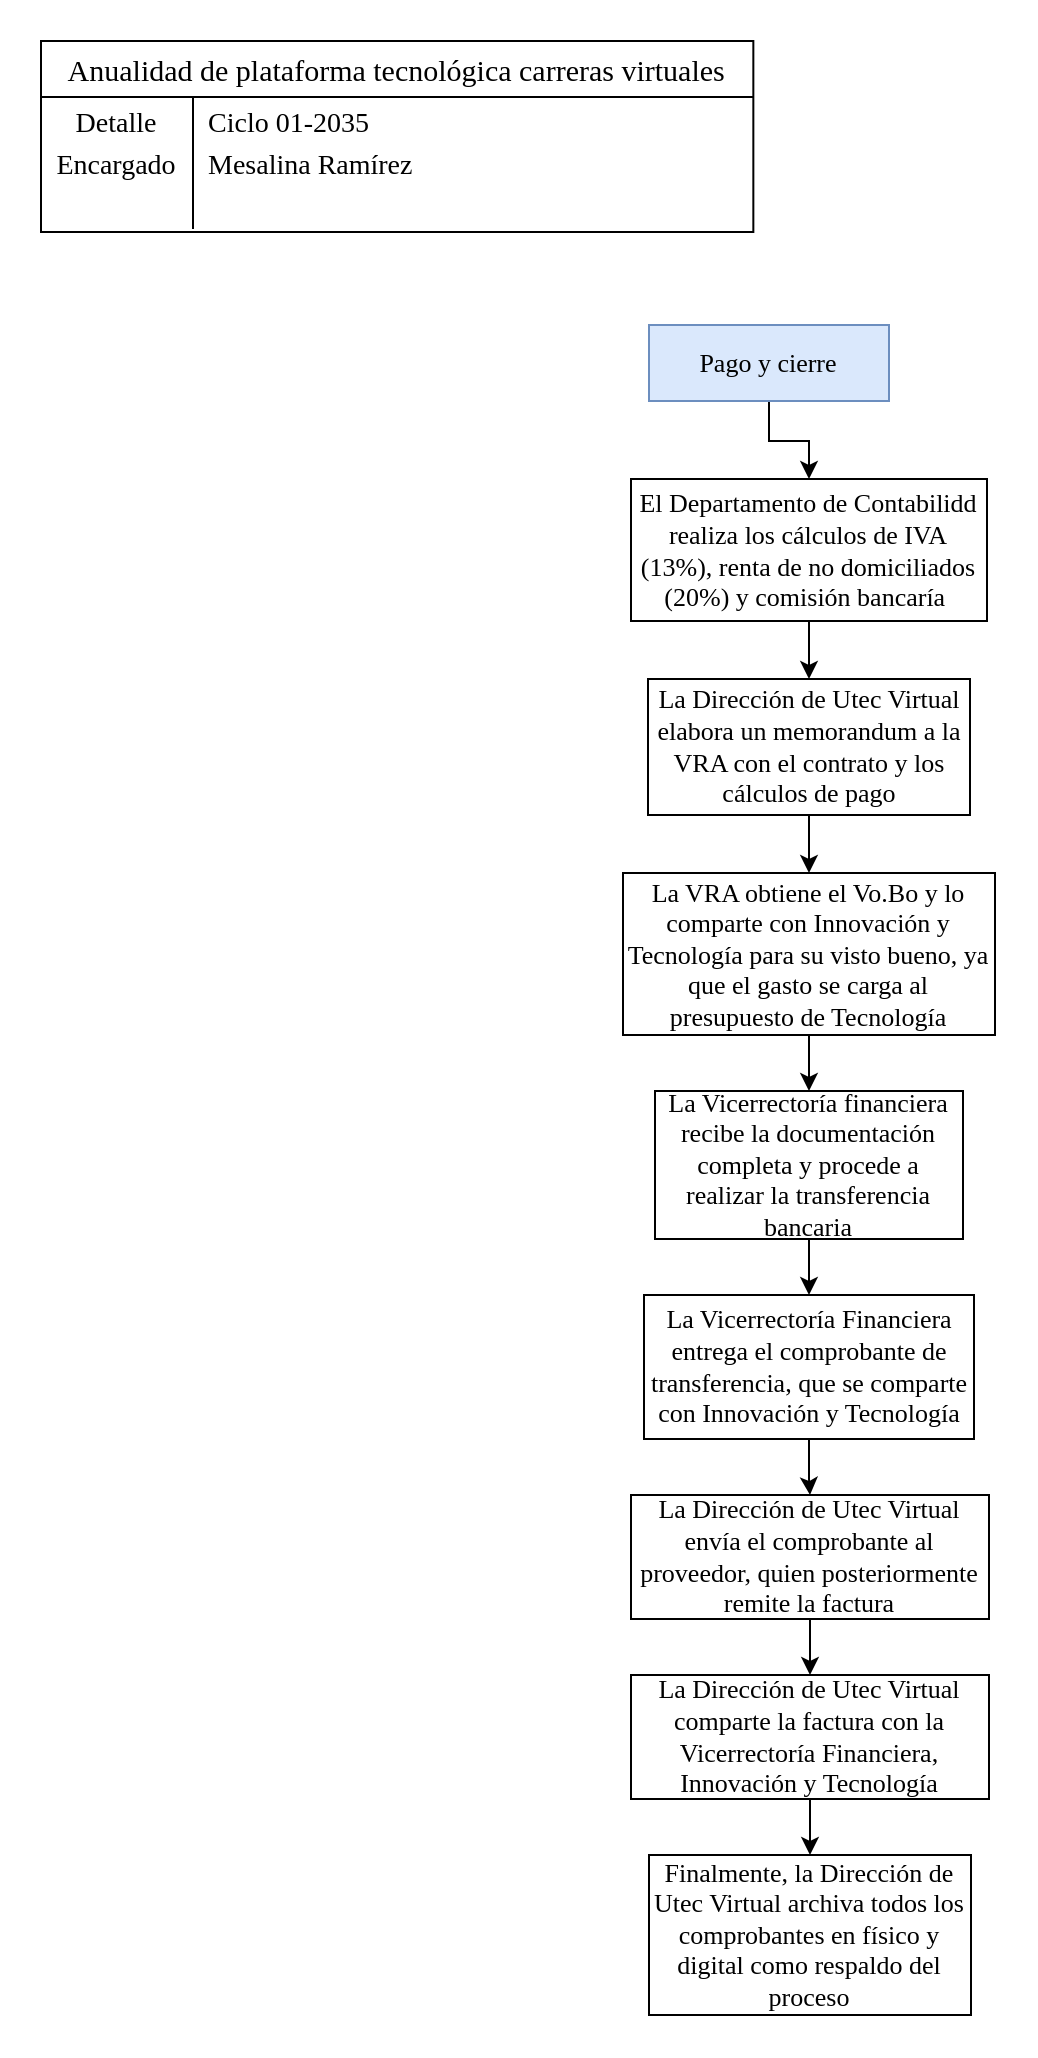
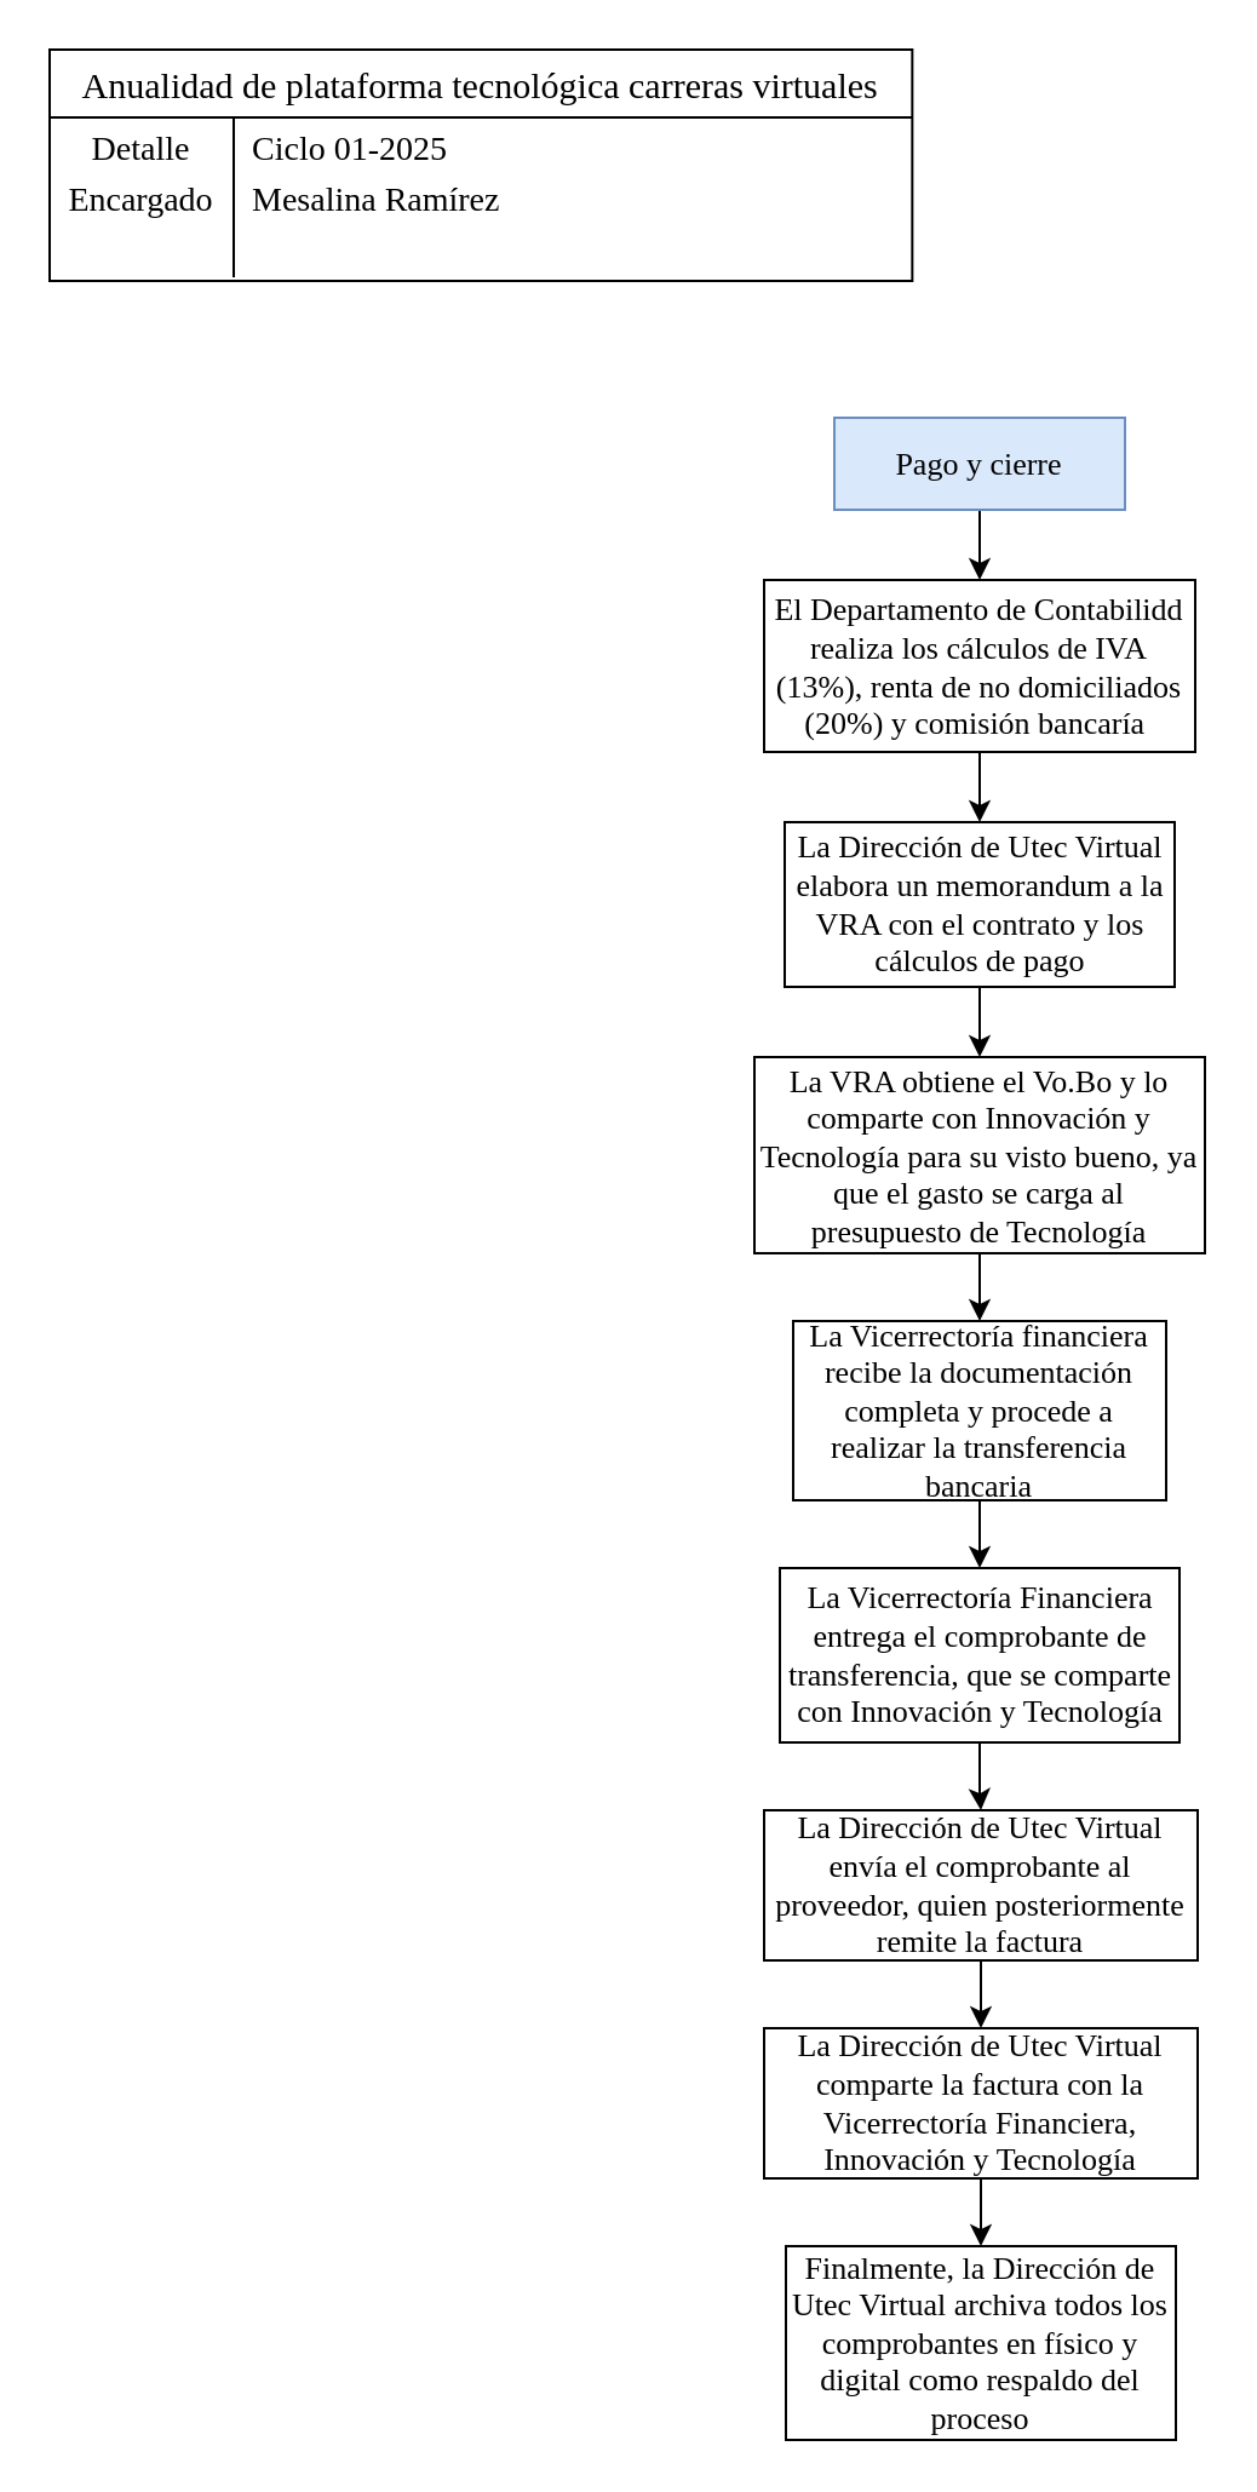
- <mxCell id="5" value="&lt;font style=&quot;font-size: 14px;&quot;&gt;Ciclo 01-2035&lt;/font&gt;" style="shape=partialRectangle;html=1;whiteSpace=wrap;connectable=0;fillColor=none;top=0;left=0;bottom=0;right=0;align=left;spacingLeft=6;overflow=hidden;strokeColor=inherit;fontSize=16;fontFamily=Times New Roman;" vertex="1" parent="3"><mxGeometry x="76" width="280" height="20" as="geometry"><mxRectangle width="280" height="20" as="alternateBounds" /></mxGeometry></mxCell>
+ <mxCell id="5" value="&lt;font style=&quot;font-size: 14px;&quot;&gt;Ciclo 01-2025&lt;/font&gt;" style="shape=partialRectangle;html=1;whiteSpace=wrap;connectable=0;fillColor=none;top=0;left=0;bottom=0;right=0;align=left;spacingLeft=6;overflow=hidden;strokeColor=inherit;fontSize=16;fontFamily=Times New Roman;" vertex="1" parent="3"><mxGeometry x="76" width="280" height="20" as="geometry"><mxRectangle width="280" height="20" as="alternateBounds" /></mxGeometry></mxCell>
- <mxCell id="13" value="Pago y cierre" style="rounded=0;whiteSpace=wrap;html=1;fillColor=#dae8fc;strokeColor=#6c8ebf;fontFamily=Times New Roman;fontSize=13;" vertex="1" parent="1"><mxGeometry x="324" y="162" width="120" height="38" as="geometry" /></mxCell>
+ <mxCell id="13" value="Pago y cierre" style="rounded=0;whiteSpace=wrap;html=1;fillColor=#dae8fc;strokeColor=#6c8ebf;fontFamily=Times New Roman;fontSize=13;" vertex="1" parent="1"><mxGeometry x="344" y="172" width="120" height="38" as="geometry" /></mxCell>
